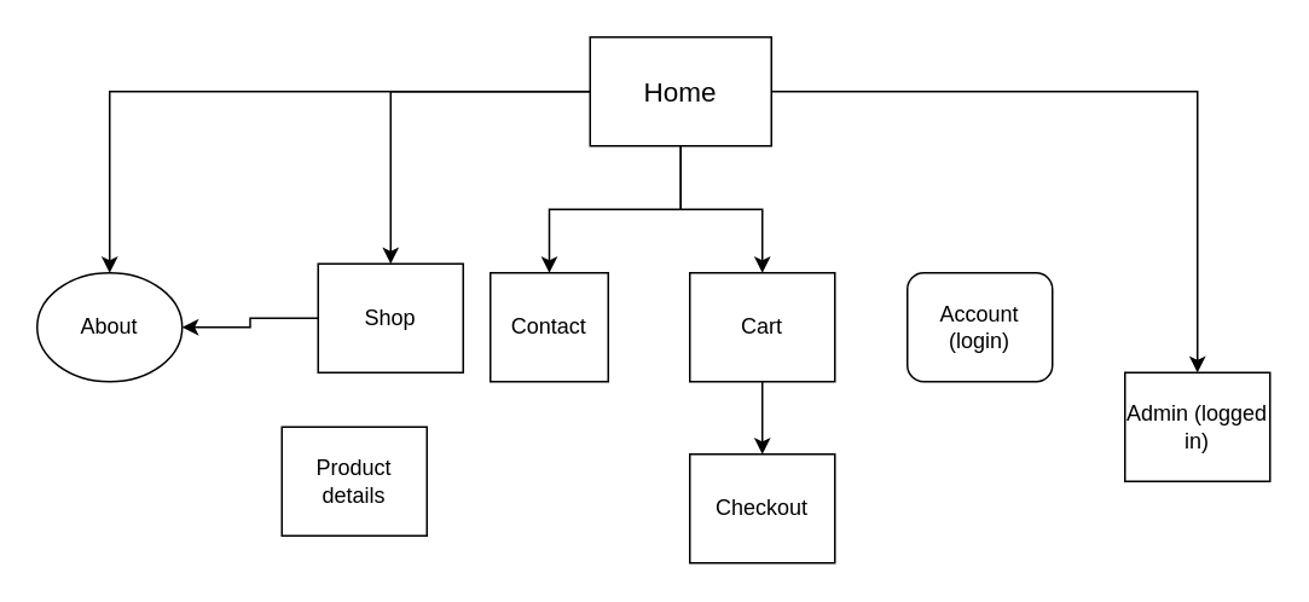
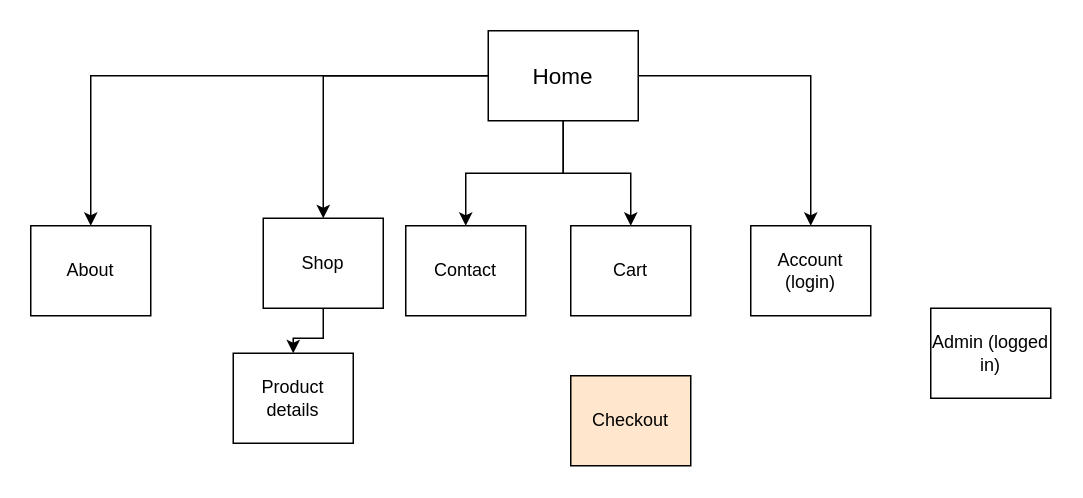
- <mxCell id="3" style="edgeStyle=orthogonalEdgeStyle;rounded=0;orthogonalLoop=1;jettySize=auto;html=1;" edge="1" parent="1" source="8" target="16"><mxGeometry relative="1" as="geometry" /></mxCell>
+ <mxCell id="4" style="edgeStyle=orthogonalEdgeStyle;rounded=0;orthogonalLoop=1;jettySize=auto;html=1;" edge="1" parent="1" source="8" target="15"><mxGeometry relative="1" as="geometry" /></mxCell>
- <mxCell id="10" style="edgeStyle=orthogonalEdgeStyle;rounded=0;orthogonalLoop=1;jettySize=auto;html=1;" edge="1" parent="1" source="11" target="9"><mxGeometry relative="1" as="geometry" /></mxCell>
+ <mxCell id="10" style="edgeStyle=orthogonalEdgeStyle;rounded=0;orthogonalLoop=1;jettySize=auto;html=1;entryX=0.5;entryY=0;entryDx=0;entryDy=0;" edge="1" parent="1" source="11" target="18"><mxGeometry relative="1" as="geometry" /></mxCell>
- <mxCell id="9" value="About" style="ellipse;whiteSpace=wrap;html=1;" vertex="1" parent="1"><mxGeometry x="20" y="150" width="80" height="60" as="geometry" /></mxCell>
+ <mxCell id="9" value="About" style="rounded=0;whiteSpace=wrap;html=1;" vertex="1" parent="1"><mxGeometry x="20" y="150" width="80" height="60" as="geometry" /></mxCell>
- <mxCell id="12" value="Contact" style="rounded=0;whiteSpace=wrap;html=1;" vertex="1" parent="1"><mxGeometry x="270" y="150" width="65" height="60" as="geometry" /></mxCell>
+ <mxCell id="12" value="Contact" style="rounded=0;whiteSpace=wrap;html=1;" vertex="1" parent="1"><mxGeometry x="270" y="150" width="80" height="60" as="geometry" /></mxCell>
- <mxCell id="15" value="Account (login)" style="whiteSpace=wrap;html=1;rounded=1;" vertex="1" parent="1"><mxGeometry x="500" y="150" width="80" height="60" as="geometry" /></mxCell>
+ <mxCell id="15" value="Account (login)" style="rounded=0;whiteSpace=wrap;html=1;" vertex="1" parent="1"><mxGeometry x="500" y="150" width="80" height="60" as="geometry" /></mxCell>
- <mxCell id="13" style="edgeStyle=orthogonalEdgeStyle;rounded=0;orthogonalLoop=1;jettySize=auto;html=1;entryX=0.5;entryY=0;entryDx=0;entryDy=0;" edge="1" parent="1" source="14" target="17"><mxGeometry relative="1" as="geometry" /></mxCell>
- <mxCell id="17" value="Checkout" style="rounded=0;whiteSpace=wrap;html=1;" vertex="1" parent="1"><mxGeometry x="380" y="250" width="80" height="60" as="geometry" /></mxCell>
+ <mxCell id="17" value="Checkout" style="rounded=0;whiteSpace=wrap;html=1;fillColor=#ffe6cc;" vertex="1" parent="1"><mxGeometry x="380" y="250" width="80" height="60" as="geometry" /></mxCell>
